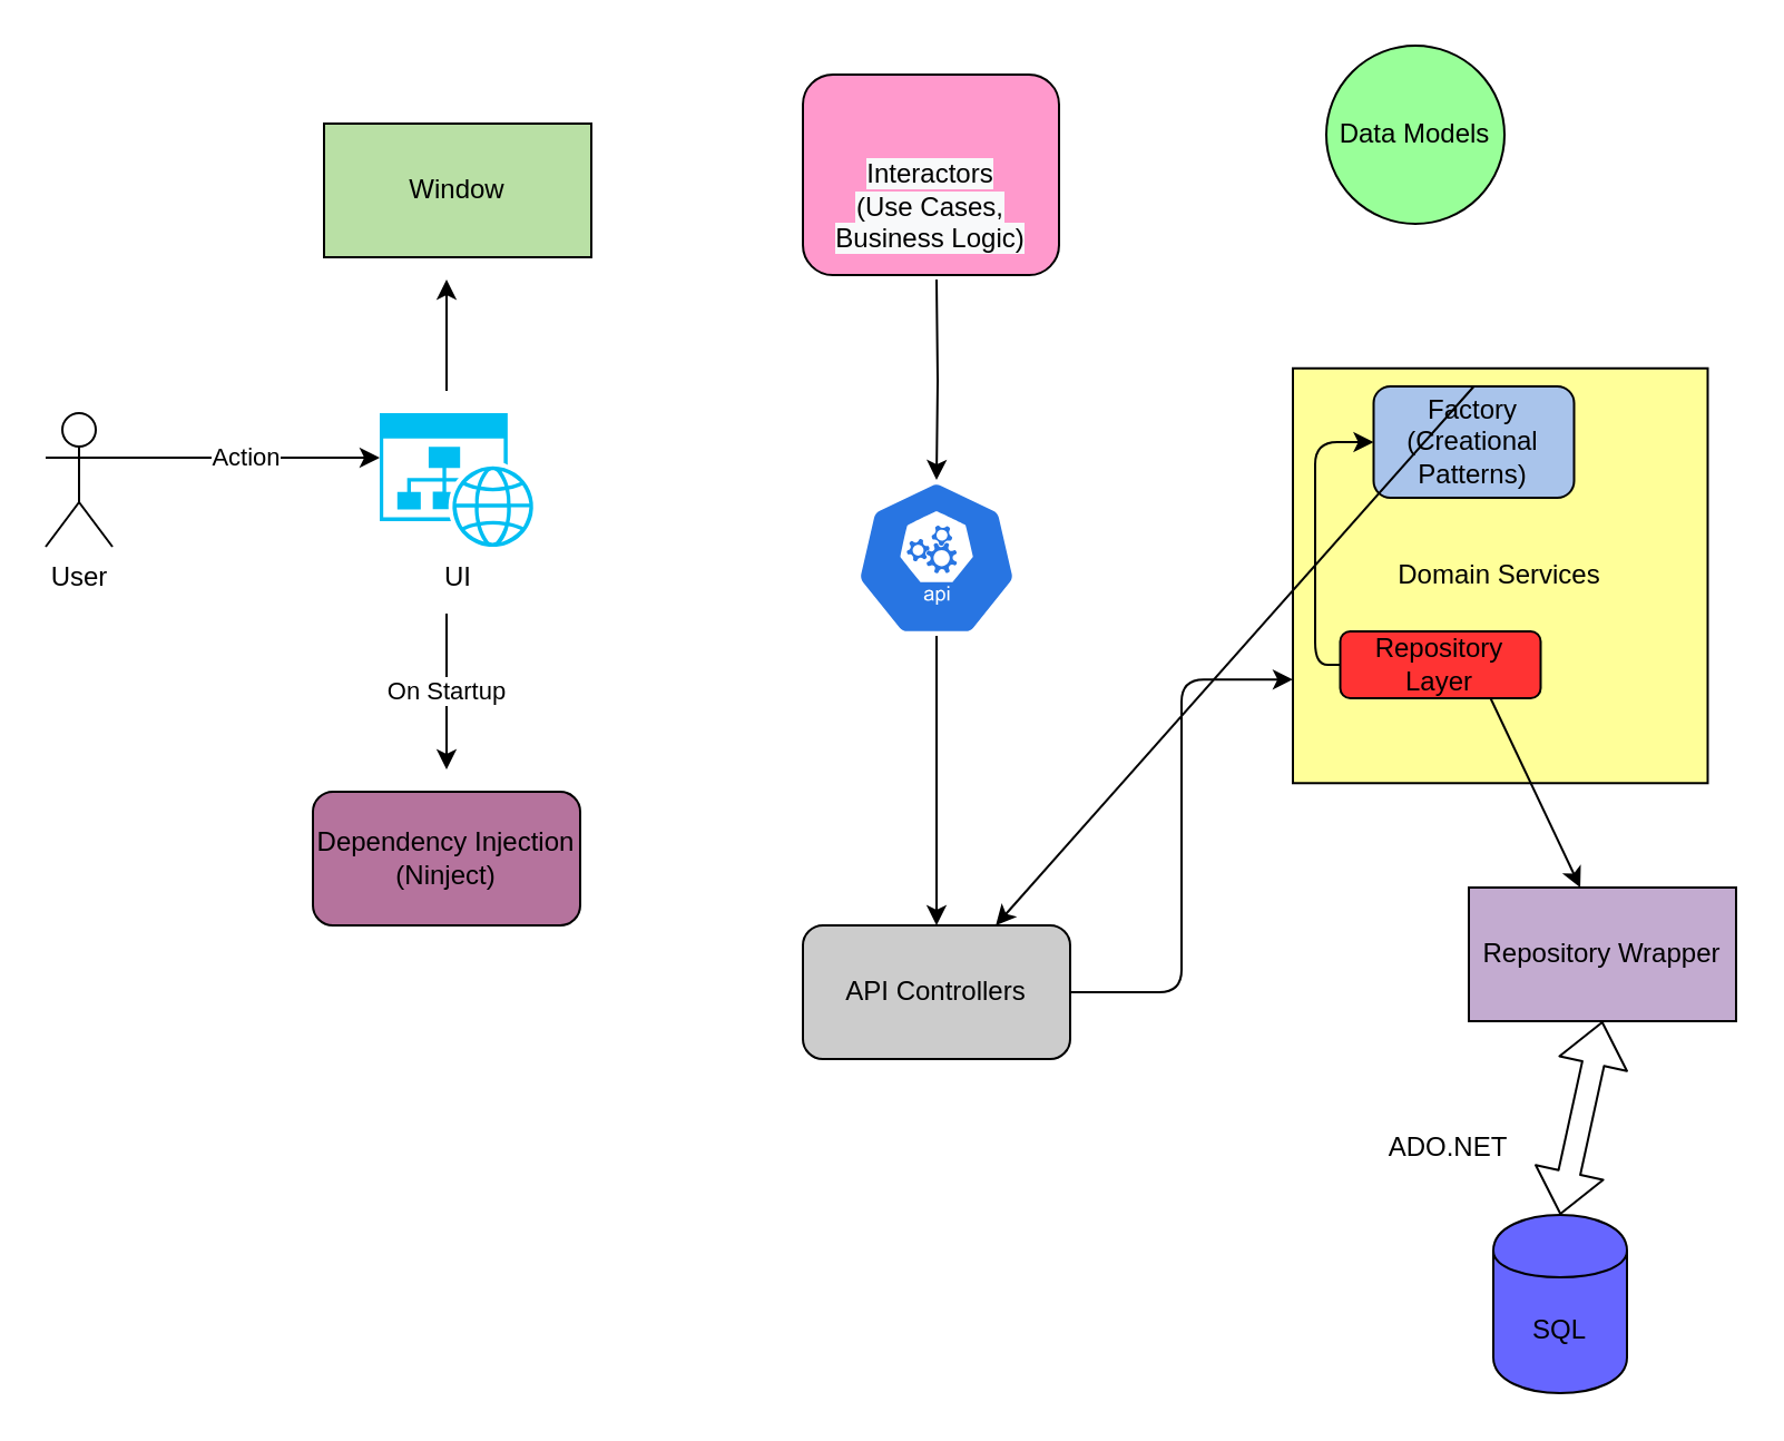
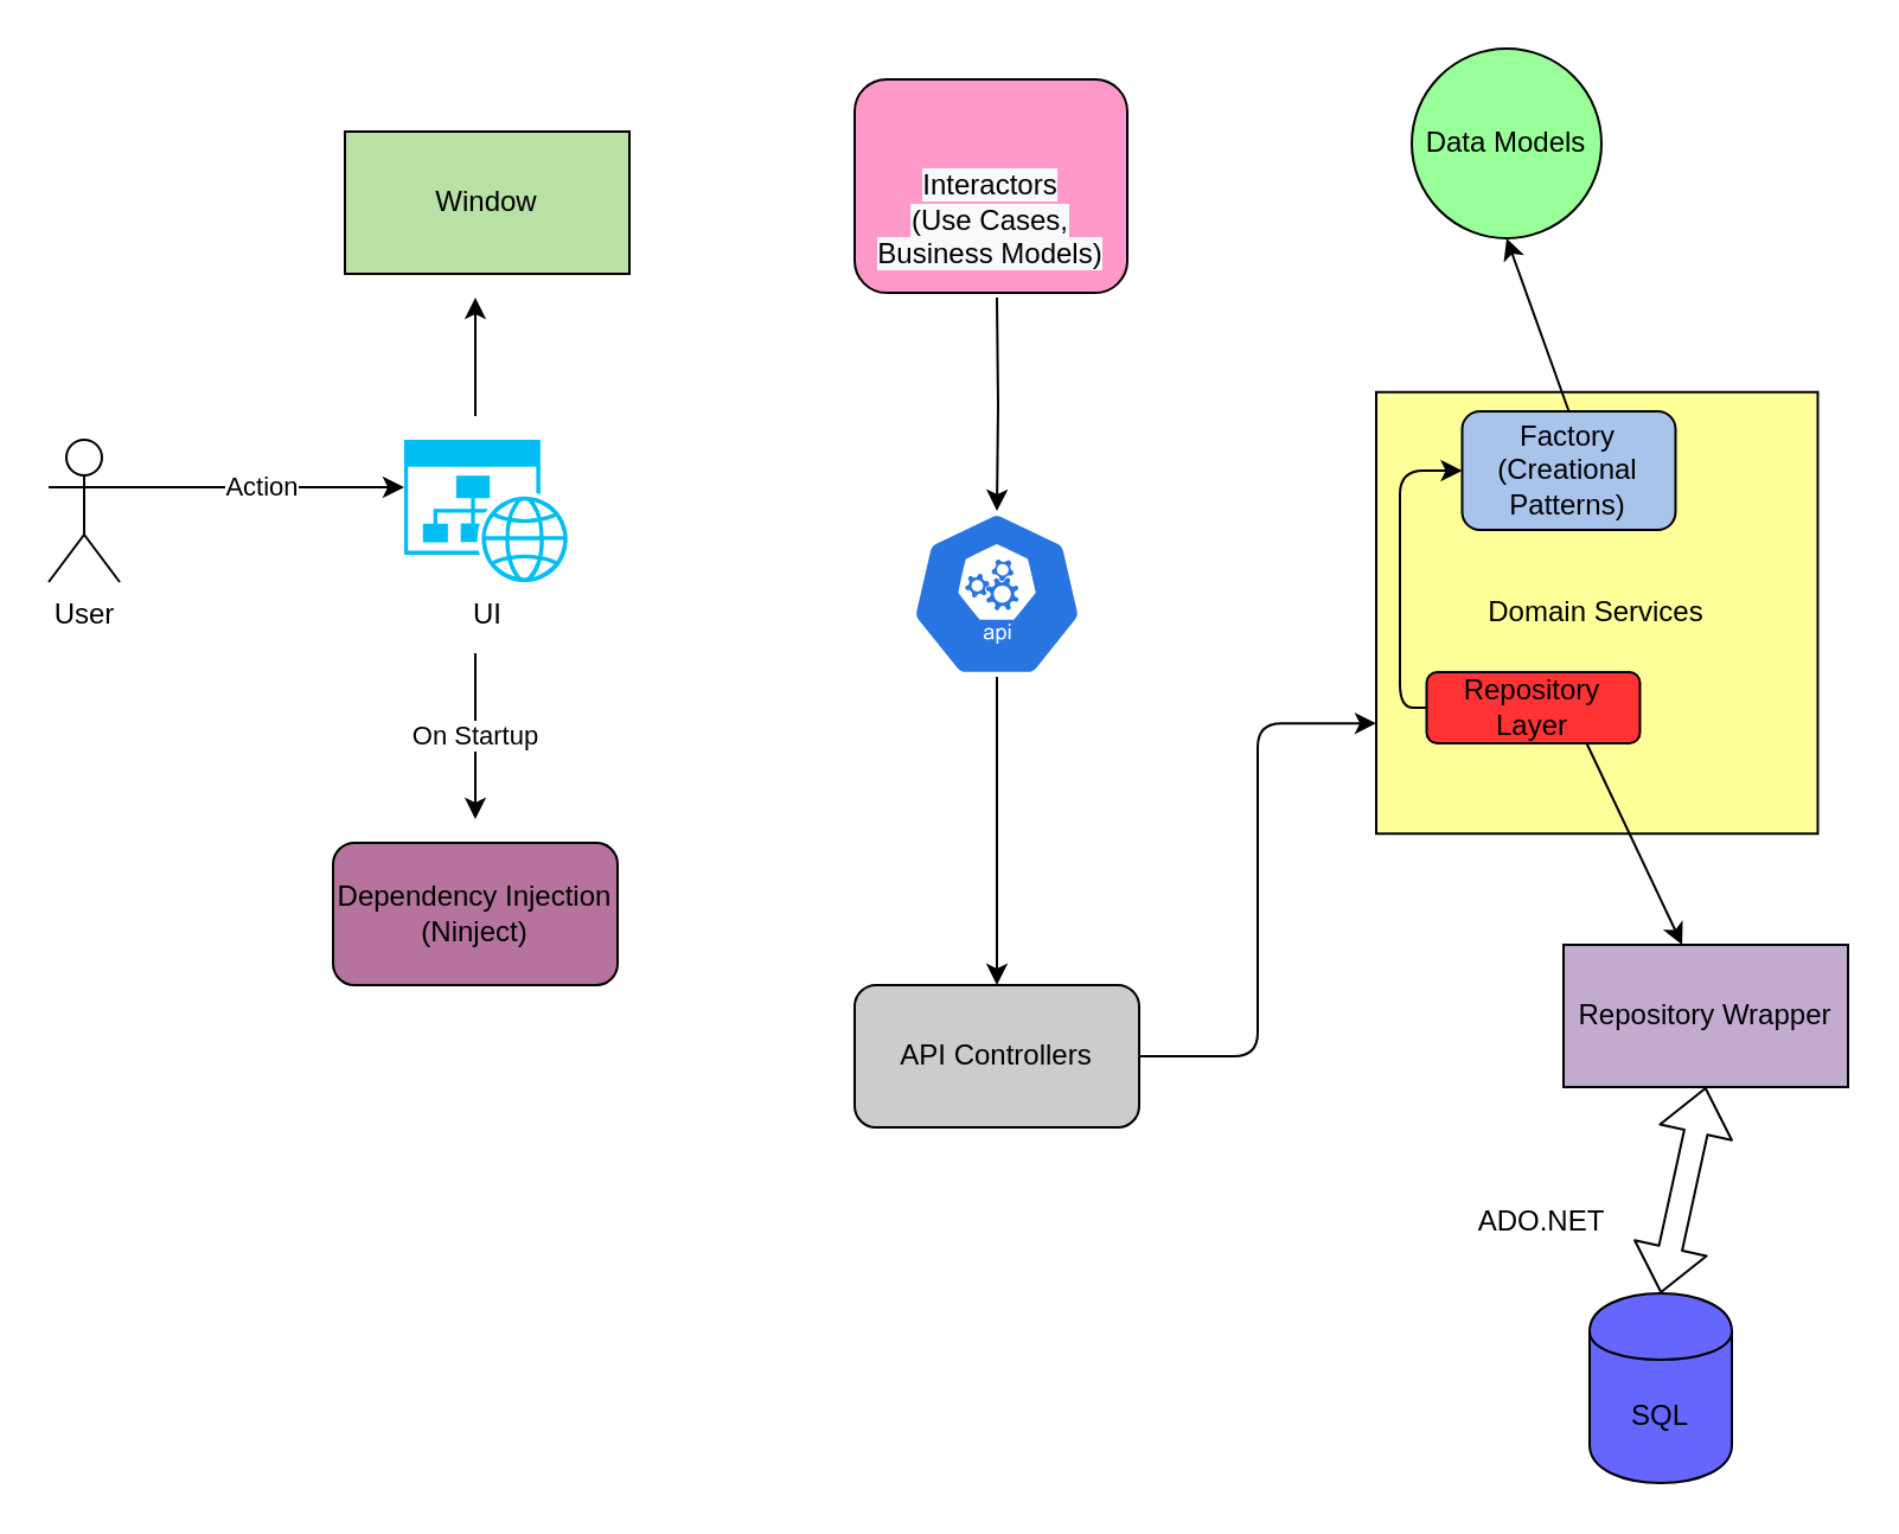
- <mxCell id="11" value="&lt;br&gt;&lt;br&gt;&lt;span style=&quot;color: rgb(0 , 0 , 0) ; font-family: &amp;#34;helvetica&amp;#34; ; font-size: 12px ; font-style: normal ; font-weight: 400 ; letter-spacing: normal ; text-align: center ; text-indent: 0px ; text-transform: none ; word-spacing: 0px ; background-color: rgb(248 , 249 , 250) ; display: inline ; float: none&quot;&gt;Interactors&lt;/span&gt;&lt;br style=&quot;color: rgb(0 , 0 , 0) ; font-family: &amp;#34;helvetica&amp;#34; ; font-size: 12px ; font-style: normal ; font-weight: 400 ; letter-spacing: normal ; text-align: center ; text-indent: 0px ; text-transform: none ; word-spacing: 0px ; background-color: rgb(248 , 249 , 250)&quot;&gt;&lt;span style=&quot;color: rgb(0 , 0 , 0) ; font-family: &amp;#34;helvetica&amp;#34; ; font-size: 12px ; font-style: normal ; font-weight: 400 ; letter-spacing: normal ; text-align: center ; text-indent: 0px ; text-transform: none ; word-spacing: 0px ; background-color: rgb(248 , 249 , 250) ; display: inline ; float: none&quot;&gt;(Use Cases, Business Logic)&lt;/span&gt;" style="rounded=1;whiteSpace=wrap;html=1;fillColor=#FF99CC;" vertex="1" parent="1"><mxGeometry x="360" y="33" width="115" height="90" as="geometry" /></mxCell>
+ <mxCell id="11" value="&lt;br&gt;&lt;br&gt;&lt;span style=&quot;color: rgb(0 , 0 , 0) ; font-family: &amp;#34;helvetica&amp;#34; ; font-size: 12px ; font-style: normal ; font-weight: 400 ; letter-spacing: normal ; text-align: center ; text-indent: 0px ; text-transform: none ; word-spacing: 0px ; background-color: rgb(248 , 249 , 250) ; display: inline ; float: none&quot;&gt;Interactors&lt;/span&gt;&lt;br style=&quot;color: rgb(0 , 0 , 0) ; font-family: &amp;#34;helvetica&amp;#34; ; font-size: 12px ; font-style: normal ; font-weight: 400 ; letter-spacing: normal ; text-align: center ; text-indent: 0px ; text-transform: none ; word-spacing: 0px ; background-color: rgb(248 , 249 , 250)&quot;&gt;&lt;span style=&quot;color: rgb(0 , 0 , 0) ; font-family: &amp;#34;helvetica&amp;#34; ; font-size: 12px ; font-style: normal ; font-weight: 400 ; letter-spacing: normal ; text-align: center ; text-indent: 0px ; text-transform: none ; word-spacing: 0px ; background-color: rgb(248 , 249 , 250) ; display: inline ; float: none&quot;&gt;(Use Cases, Business Models)&lt;/span&gt;" style="rounded=1;whiteSpace=wrap;html=1;fillColor=#FF99CC;" vertex="1" parent="1"><mxGeometry x="360" y="33" width="115" height="90" as="geometry" /></mxCell>
- <mxCell id="16" value="" style="endArrow=classic;html=1;exitX=0.5;exitY=0;exitDx=0;exitDy=0;" edge="1" parent="1" source="14" target="23"><mxGeometry width="50" height="50" relative="1" as="geometry"><mxPoint x="980" y="343" as="sourcePoint" /><mxPoint x="1030" y="293" as="targetPoint" /></mxGeometry></mxCell>
+ <mxCell id="16" value="" style="endArrow=classic;html=1;exitX=0.5;exitY=0;exitDx=0;exitDy=0;entryX=0.5;entryY=1;entryDx=0;entryDy=0;" edge="1" parent="1" source="14" target="15"><mxGeometry width="50" height="50" relative="1" as="geometry"><mxPoint x="980" y="343" as="sourcePoint" /><mxPoint x="1030" y="293" as="targetPoint" /></mxGeometry></mxCell>
